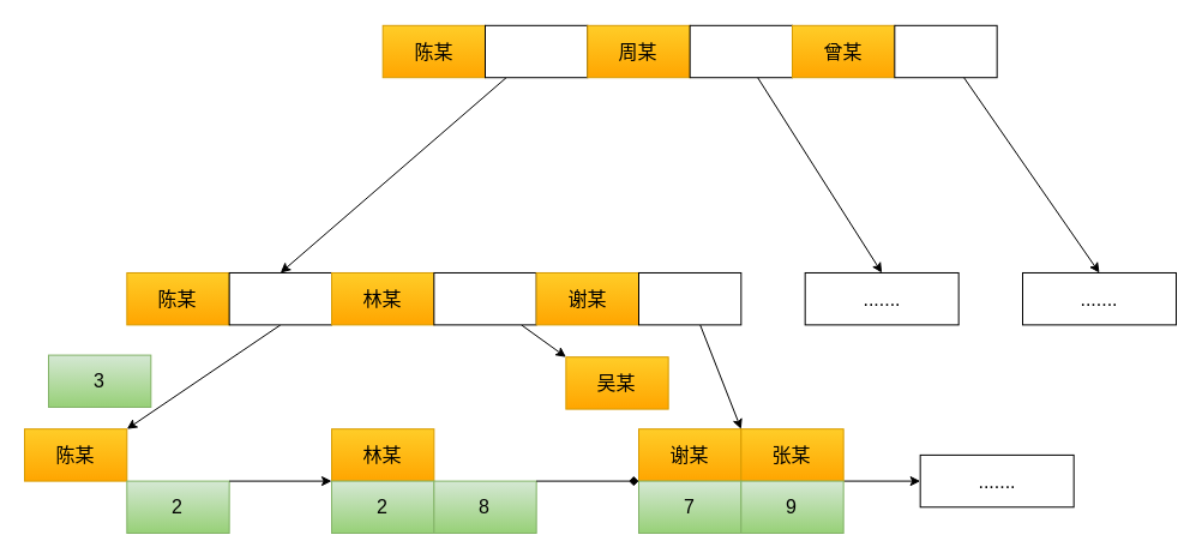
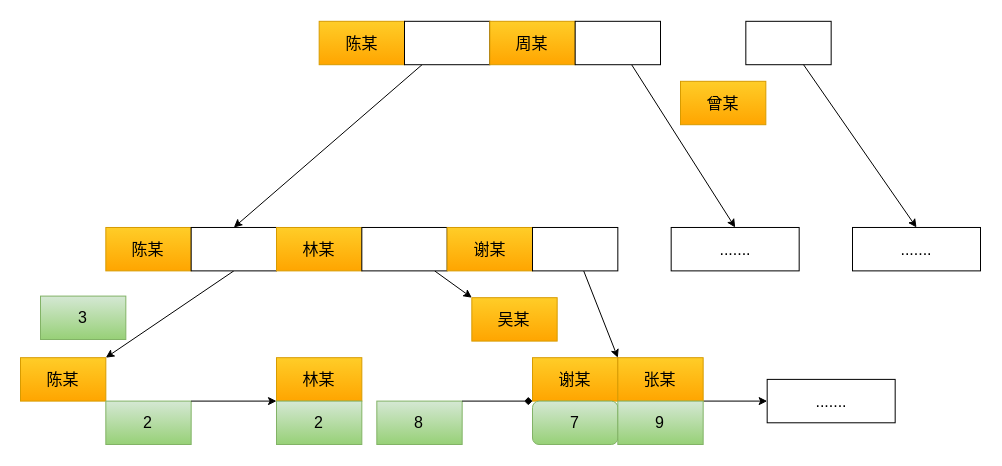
- <mxCell id="33" value="曾某" style="rounded=0;whiteSpace=wrap;html=1;fillColor=#ffcd28;strokeColor=#d79b00;gradientColor=#ffa500;fontSize=16;" vertex="1" parent="1"><mxGeometry x="660" y="20.809" width="85.333" height="43.404" as="geometry" /></mxCell>
+ <mxCell id="33" value="曾某" style="rounded=0;whiteSpace=wrap;html=1;fillColor=#ffcd28;strokeColor=#d79b00;gradientColor=#ffa500;fontSize=16;" vertex="1" parent="1"><mxGeometry x="680" y="80.809" width="85.333" height="43.404" as="geometry" /></mxCell>
- <mxCell id="13" value="8" style="rounded=0;whiteSpace=wrap;html=1;fontSize=16;fillColor=#d5e8d4;gradientColor=#97d077;strokeColor=#82b366;" vertex="1" parent="1"><mxGeometry x="361.333" y="400.596" width="85.333" height="43.404" as="geometry" /></mxCell>
+ <mxCell id="13" value="8" style="rounded=0;whiteSpace=wrap;html=1;fontSize=16;fillColor=#d5e8d4;gradientColor=#97d077;strokeColor=#82b366;" vertex="1" parent="1"><mxGeometry x="376.333" y="400.596" width="85.333" height="43.404" as="geometry" /></mxCell>
- <mxCell id="14" value="7" style="rounded=0;whiteSpace=wrap;html=1;fontSize=16;fillColor=#d5e8d4;gradientColor=#97d077;strokeColor=#82b366;" vertex="1" parent="1"><mxGeometry x="532" y="400.596" width="85.333" height="43.404" as="geometry" /></mxCell>
+ <mxCell id="14" value="7" style="whiteSpace=wrap;html=1;fontSize=16;fillColor=#d5e8d4;gradientColor=#97d077;strokeColor=#82b366;rounded=1;" vertex="1" parent="1"><mxGeometry x="532" y="400.596" width="85.333" height="43.404" as="geometry" /></mxCell>
